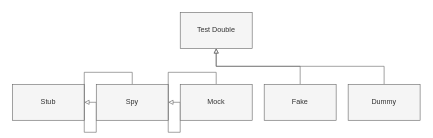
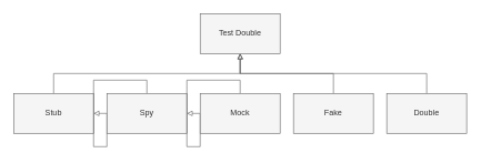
+ <mxCell id="3" style="edgeStyle=orthogonalEdgeStyle;rounded=0;orthogonalLoop=1;jettySize=auto;html=1;entryX=0.5;entryY=1;entryDx=0;entryDy=0;fillColor=#f5f5f5;strokeColor=#666666;endArrow=block;endFill=0;" edge="1" parent="1" source="4" target="2"><mxGeometry relative="1" as="geometry"><Array as="points"><mxPoint x="80" y="110" /><mxPoint x="360" y="110" /></Array></mxGeometry></mxCell>
- <mxCell id="12" value="Dummy" style="rounded=0;whiteSpace=wrap;html=1;fillColor=#f5f5f5;fontColor=#333333;strokeColor=#666666;" vertex="1" parent="1"><mxGeometry x="580" y="140" width="120" height="60" as="geometry" /></mxCell>
+ <mxCell id="12" value="Double" style="rounded=0;whiteSpace=wrap;html=1;fillColor=#f5f5f5;fontColor=#333333;strokeColor=#666666;" vertex="1" parent="1"><mxGeometry x="580" y="140" width="120" height="60" as="geometry" /></mxCell>
